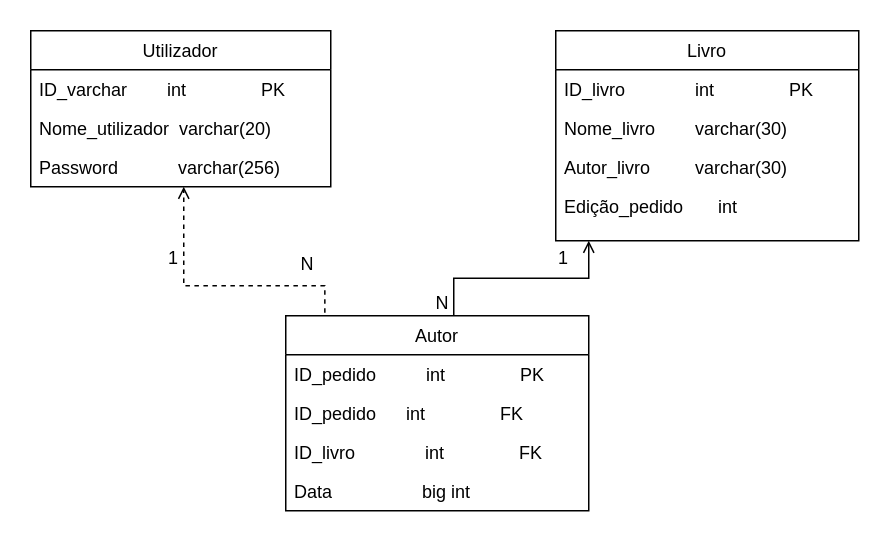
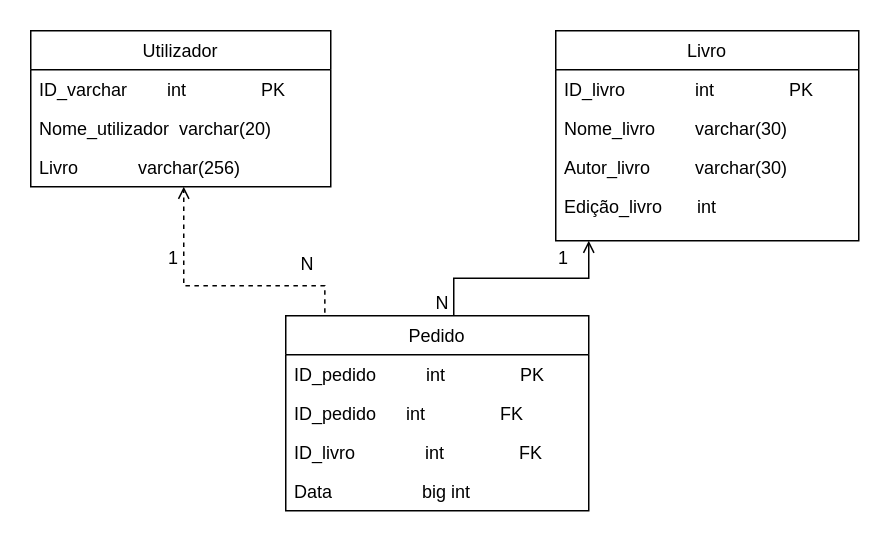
- <mxCell id="5" value="Password            varchar(256)" style="text;align=left;verticalAlign=top;spacingLeft=4;spacingRight=4;overflow=hidden;rotatable=0;points=[[0,0.5],[1,0.5]];portConstraint=eastwest;rounded=0;shadow=0;html=0;" parent="2" vertex="1"><mxGeometry y="78" width="200" height="26" as="geometry" /></mxCell>
+ <mxCell id="5" value="Livro            varchar(256)" style="text;align=left;verticalAlign=top;spacingLeft=4;spacingRight=4;overflow=hidden;rotatable=0;points=[[0,0.5],[1,0.5]];portConstraint=eastwest;rounded=0;shadow=0;html=0;" parent="2" vertex="1"><mxGeometry y="78" width="200" height="26" as="geometry" /></mxCell>
- <mxCell id="21" value="Edição_pedido       int" style="text;align=left;verticalAlign=top;spacingLeft=4;spacingRight=4;overflow=hidden;rotatable=0;points=[[0,0.5],[1,0.5]];portConstraint=eastwest;rounded=0;shadow=0;html=0;" parent="17" vertex="1"><mxGeometry y="104" width="202" height="26" as="geometry" /></mxCell>
+ <mxCell id="21" value="Edição_livro       int" style="text;align=left;verticalAlign=top;spacingLeft=4;spacingRight=4;overflow=hidden;rotatable=0;points=[[0,0.5],[1,0.5]];portConstraint=eastwest;rounded=0;shadow=0;html=0;" parent="17" vertex="1"><mxGeometry y="104" width="202" height="26" as="geometry" /></mxCell>
- <mxCell id="9" value="Autor" style="swimlane;fontStyle=0;align=center;verticalAlign=top;childLayout=stackLayout;horizontal=1;startSize=26;horizontalStack=0;resizeParent=1;resizeLast=0;collapsible=1;marginBottom=0;rounded=0;shadow=0;strokeWidth=1;" parent="1" vertex="1"><mxGeometry x="190" y="210" width="202" height="130" as="geometry"><mxRectangle x="550" y="140" width="160" height="26" as="alternateBounds" /></mxGeometry></mxCell>
+ <mxCell id="9" value="Pedido" style="swimlane;fontStyle=0;align=center;verticalAlign=top;childLayout=stackLayout;horizontal=1;startSize=26;horizontalStack=0;resizeParent=1;resizeLast=0;collapsible=1;marginBottom=0;rounded=0;shadow=0;strokeWidth=1;" parent="1" vertex="1"><mxGeometry x="190" y="210" width="202" height="130" as="geometry"><mxRectangle x="550" y="140" width="160" height="26" as="alternateBounds" /></mxGeometry></mxCell>
